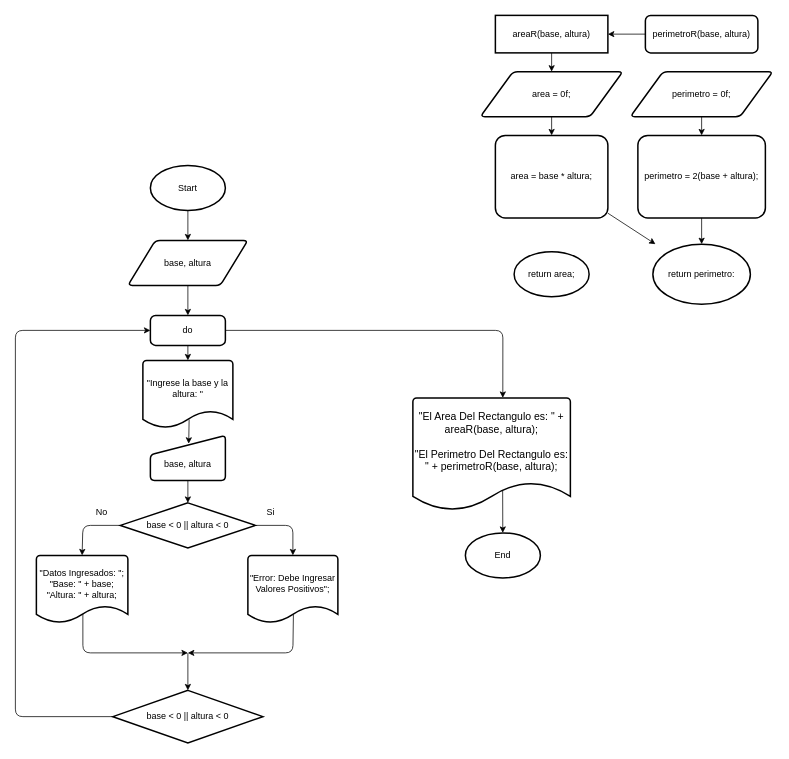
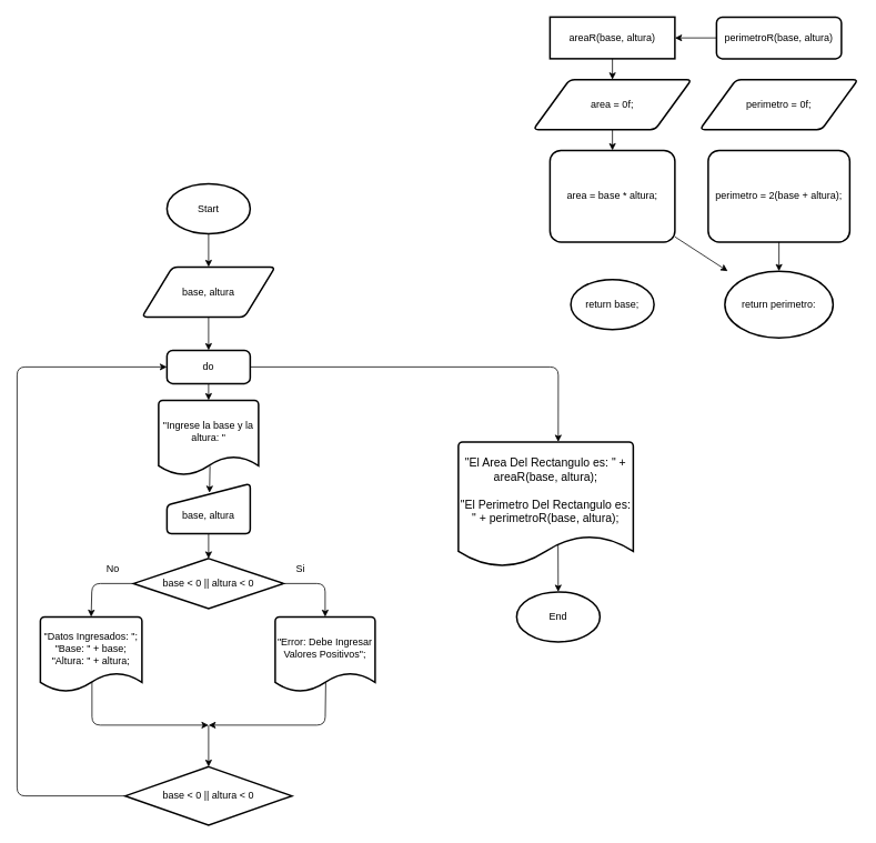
- <mxCell id="34" value="" style="edgeStyle=none;html=1;" parent="1" source="35" target="36" edge="1"><mxGeometry relative="1" as="geometry" /></mxCell>
- <mxCell id="32" value="return area;" style="strokeWidth=2;html=1;shape=mxgraph.flowchart.start_1;whiteSpace=wrap;" parent="1" vertex="1"><mxGeometry x="685" y="335" width="100" height="60" as="geometry" /></mxCell>
+ <mxCell id="32" value="return base;" style="strokeWidth=2;html=1;shape=mxgraph.flowchart.start_1;whiteSpace=wrap;" parent="1" vertex="1"><mxGeometry x="685" y="335" width="100" height="60" as="geometry" /></mxCell>
